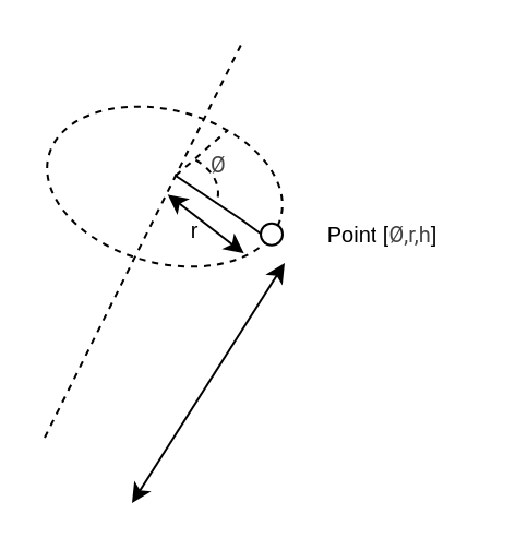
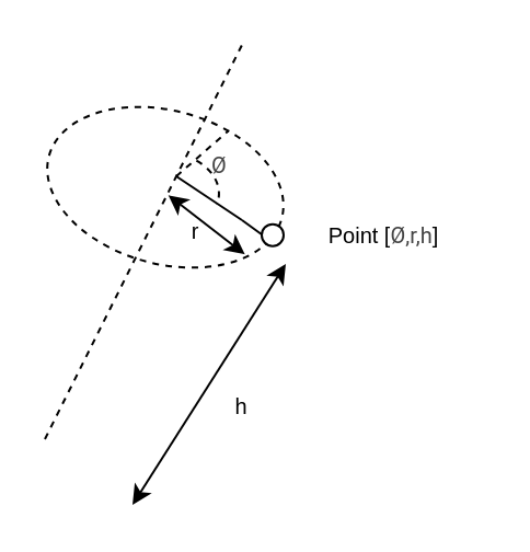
+ <mxCell id="12" value="h" style="text;html=1;strokeColor=none;fillColor=none;align=center;verticalAlign=middle;whiteSpace=wrap;rounded=0;dashed=1;fontSize=10;" vertex="1" parent="1"><mxGeometry x="80" y="170" width="60" height="30" as="geometry" /></mxCell>
